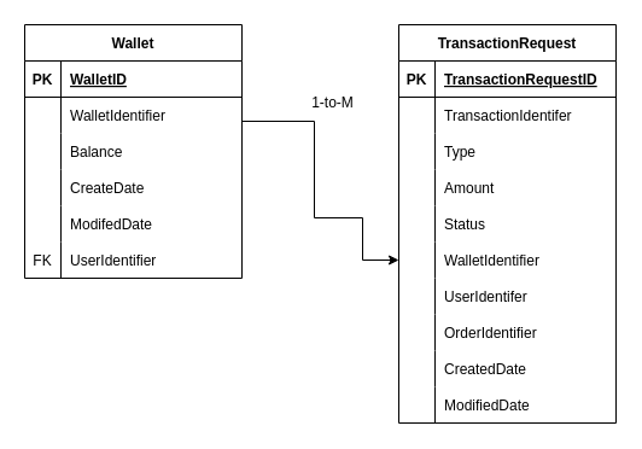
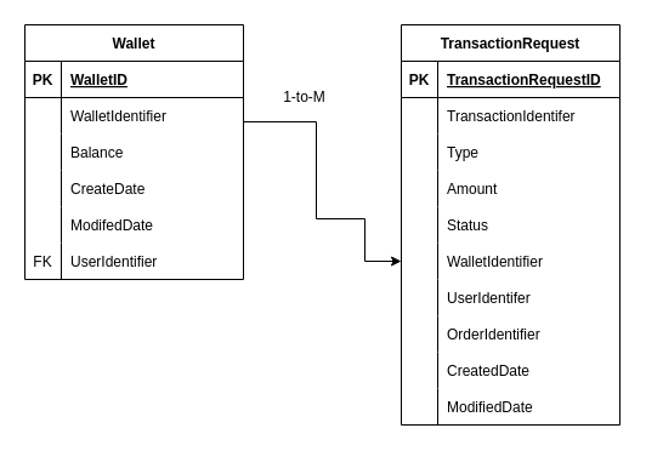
- <mxCell id="53" value="1-to-M" style="text;html=1;align=center;verticalAlign=middle;resizable=0;points=[];autosize=1;strokeColor=none;fillColor=none;" vertex="1" parent="1"><mxGeometry x="245" y="70" width="60" height="30" as="geometry" /></mxCell>
+ <mxCell id="53" value="1-to-M" style="text;html=1;align=center;verticalAlign=middle;resizable=0;points=[];autosize=1;strokeColor=none;fillColor=none;" vertex="1" parent="1"><mxGeometry x="220" y="65" width="60" height="30" as="geometry" /></mxCell>
